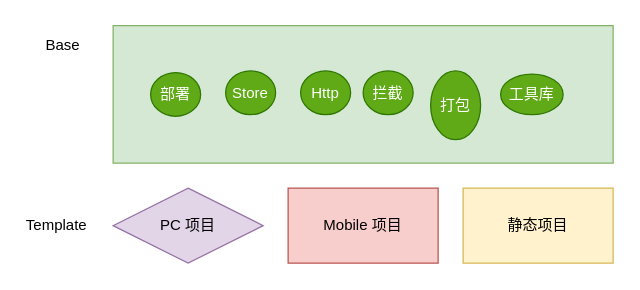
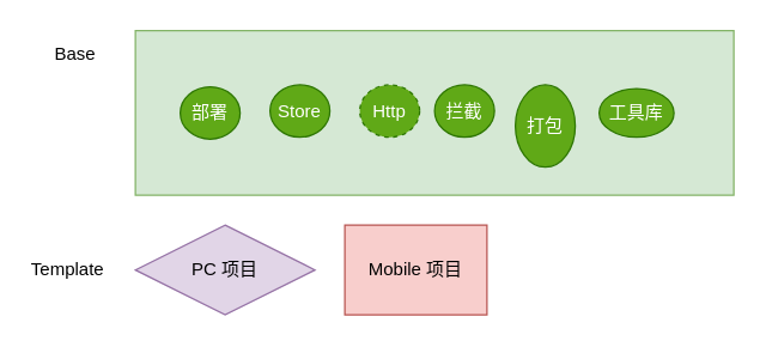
- <mxCell id="7" value="Http" style="ellipse;whiteSpace=wrap;html=1;fillColor=#60a917;strokeColor=#2D7600;fontColor=#ffffff;" parent="1" vertex="1"><mxGeometry x="240" y="56.25" width="40" height="35" as="geometry" /></mxCell>
+ <mxCell id="7" value="Http" style="ellipse;whiteSpace=wrap;html=1;fillColor=#60a917;strokeColor=#2D7600;fontColor=#ffffff;dashed=1;" parent="1" vertex="1"><mxGeometry x="240" y="56.25" width="40" height="35" as="geometry" /></mxCell>
- <mxCell id="3" value="Mobile 项目" style="rounded=0;whiteSpace=wrap;html=1;fillColor=#f8cecc;strokeColor=#b85450;" parent="1" vertex="1"><mxGeometry x="230" y="150" width="120" height="60" as="geometry" /></mxCell>
+ <mxCell id="3" value="Mobile 项目" style="rounded=0;whiteSpace=wrap;html=1;fillColor=#f8cecc;strokeColor=#b85450;" parent="1" vertex="1"><mxGeometry x="230" y="150" width="95" height="60" as="geometry" /></mxCell>
- <mxCell id="4" value="静态项目" style="rounded=0;whiteSpace=wrap;html=1;fillColor=#fff2cc;strokeColor=#d6b656;" parent="1" vertex="1"><mxGeometry x="370" y="150" width="120" height="60" as="geometry" /></mxCell>
